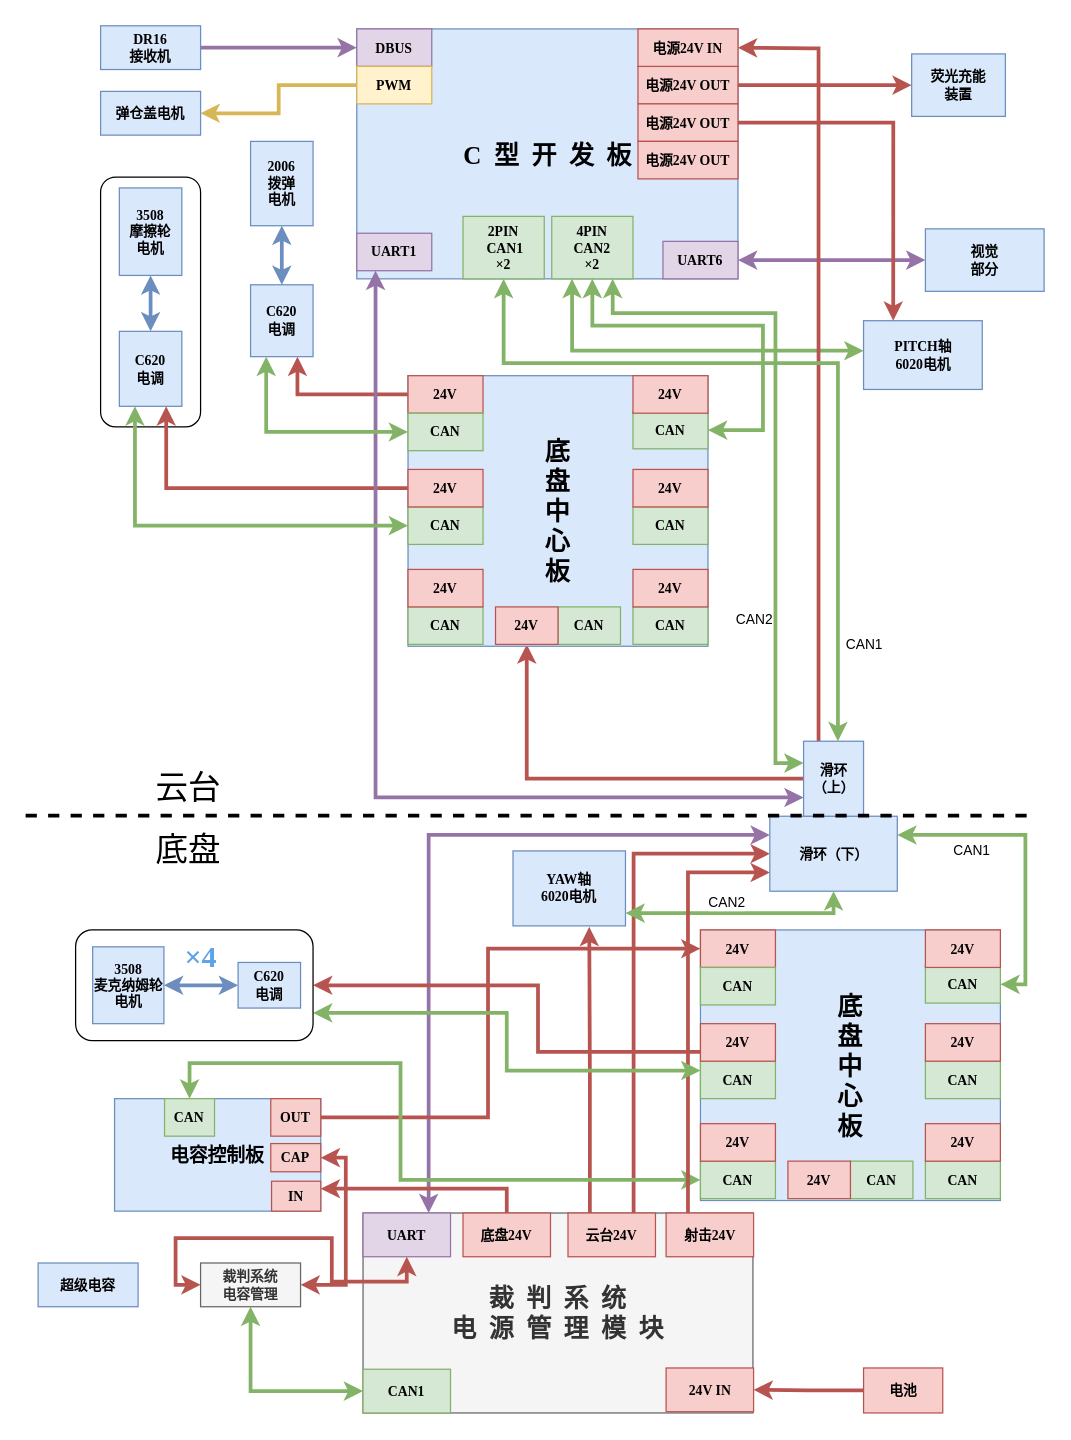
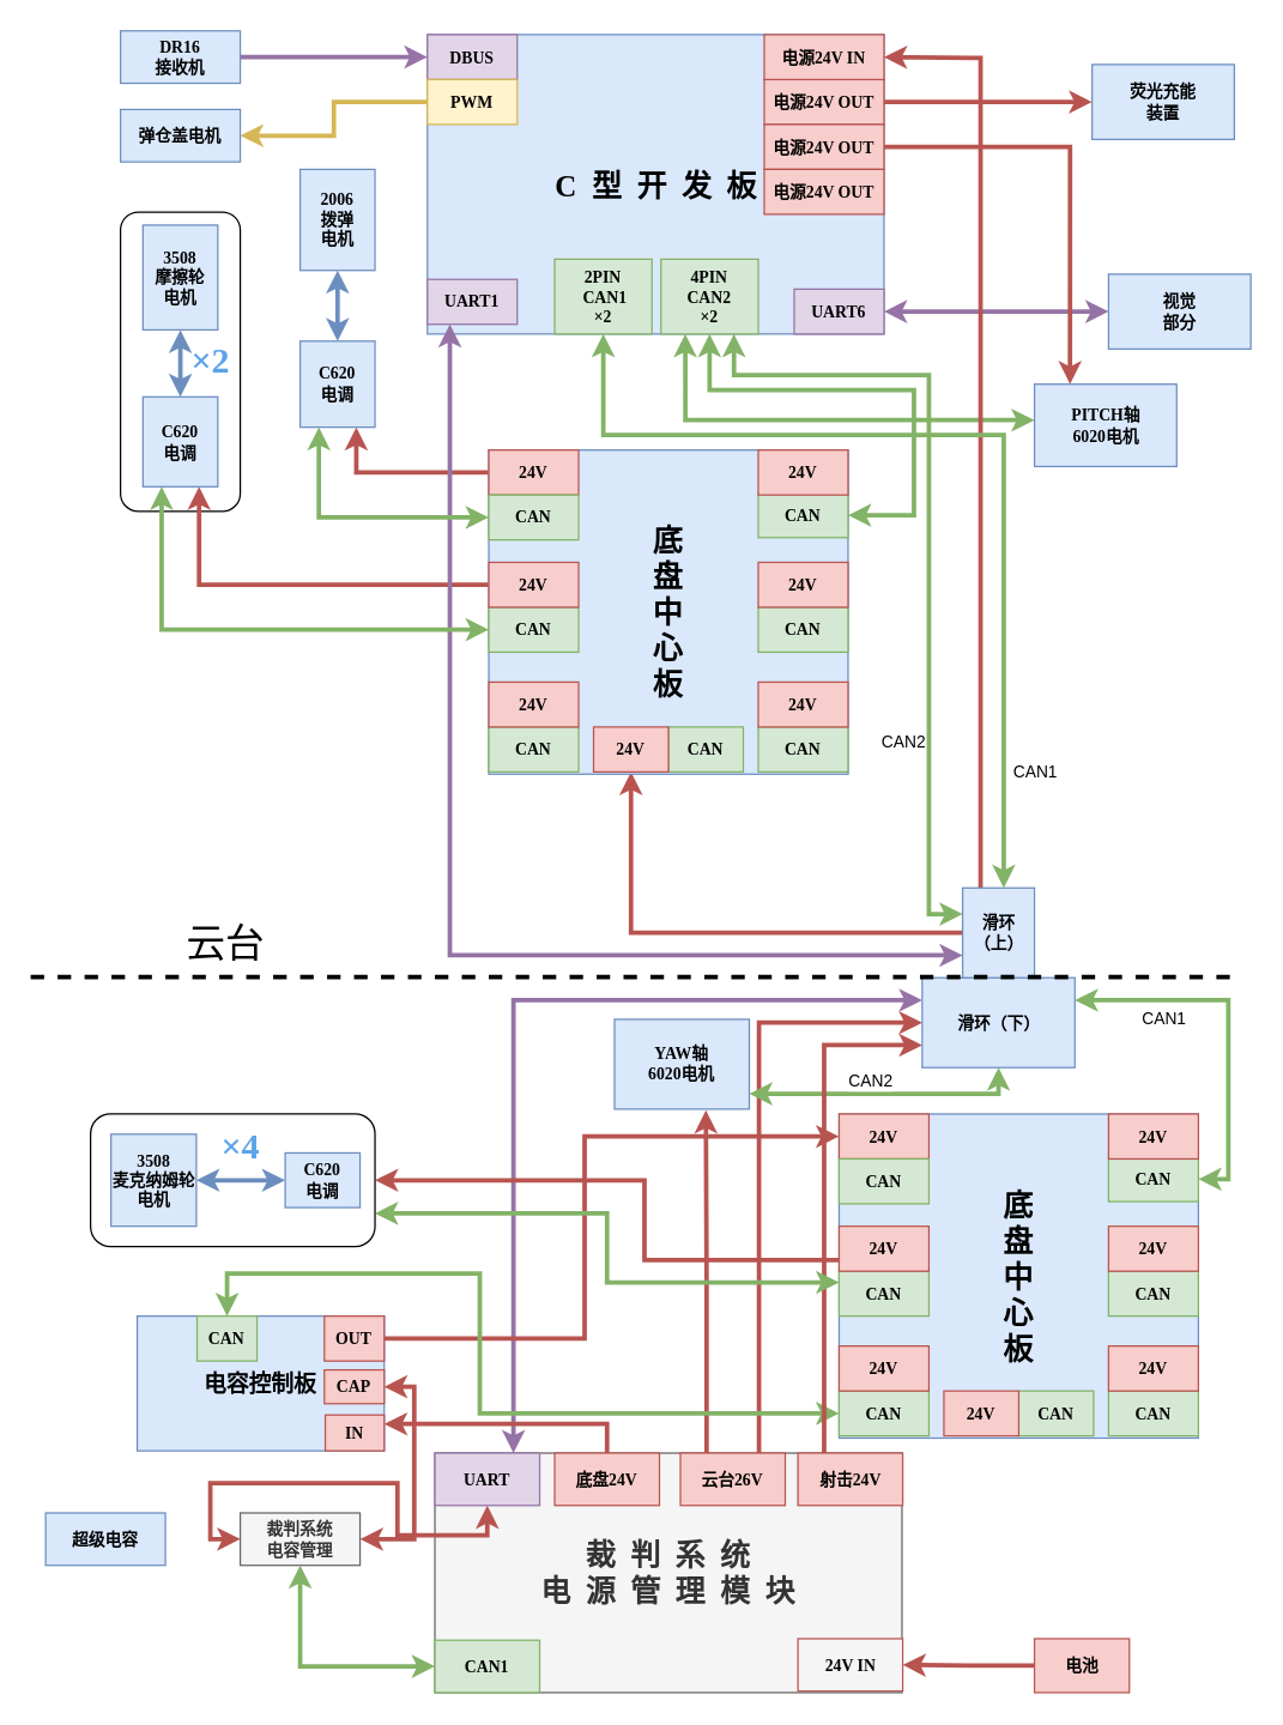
- <mxCell id="39" value="荧光充能&lt;br&gt;装置" style="whiteSpace=wrap;fontSize=11;fontStyle=1;fontFamily=Times New Roman;strokeColor=#6c8ebf;html=1;fillColor=#dae8fc;" vertex="1" parent="1"><mxGeometry x="729" y="42.5" width="75" height="50" as="geometry" /></mxCell>
+ <mxCell id="39" value="荧光充能&lt;br&gt;装置" style="whiteSpace=wrap;fontSize=11;fontStyle=1;fontFamily=Times New Roman;strokeColor=#6c8ebf;html=1;fillColor=#dae8fc;" vertex="1" parent="1"><mxGeometry x="729" y="42.5" width="95" height="50" as="geometry" /></mxCell>
+ <mxCell id="79" value="×2" style="text;align=center;verticalAlign=middle;resizable=0;points=[];autosize=1;fontSize=24;fontStyle=1;fontFamily=Times New Roman;strokeWidth=5;dashed=1;html=1;fontColor=#5DA3E8;" vertex="1" parent="1"><mxGeometry x="120" y="226" width="40" height="30" as="geometry" /></mxCell>
- <mxCell id="111" value="&lt;font style=&quot;font-size: 26px&quot;&gt;底盘&lt;/font&gt;" style="text;html=1;align=center;verticalAlign=middle;resizable=0;points=[];autosize=1;" vertex="1" parent="1"><mxGeometry x="115" y="670" width="70" height="20" as="geometry" /></mxCell>
- <mxCell id="21" value="云台24V" style="whiteSpace=wrap;fontSize=11;fontStyle=1;fontFamily=Times New Roman;html=1;strokeColor=#b85450;fillColor=#f8cecc;" vertex="1" parent="1"><mxGeometry x="454" y="970" width="70" height="35" as="geometry" /></mxCell>
+ <mxCell id="21" value="云台26V" style="whiteSpace=wrap;fontSize=11;fontStyle=1;fontFamily=Times New Roman;html=1;strokeColor=#b85450;fillColor=#f8cecc;" vertex="1" parent="1"><mxGeometry x="454" y="970" width="70" height="35" as="geometry" /></mxCell>
- <mxCell id="22" value="24V IN" style="whiteSpace=wrap;fontSize=11;fontStyle=1;fontFamily=Times New Roman;html=1;strokeColor=#b85450;fillColor=#f8cecc;" vertex="1" parent="1"><mxGeometry x="532.5" y="1094" width="70" height="35" as="geometry" /></mxCell>
+ <mxCell id="22" value="24V IN" style="whiteSpace=wrap;fontSize=11;fontStyle=1;fontFamily=Times New Roman;html=1;strokeColor=#b85450;fillColor=#f5f5f5;" vertex="1" parent="1"><mxGeometry x="532.5" y="1094" width="70" height="35" as="geometry" /></mxCell>
